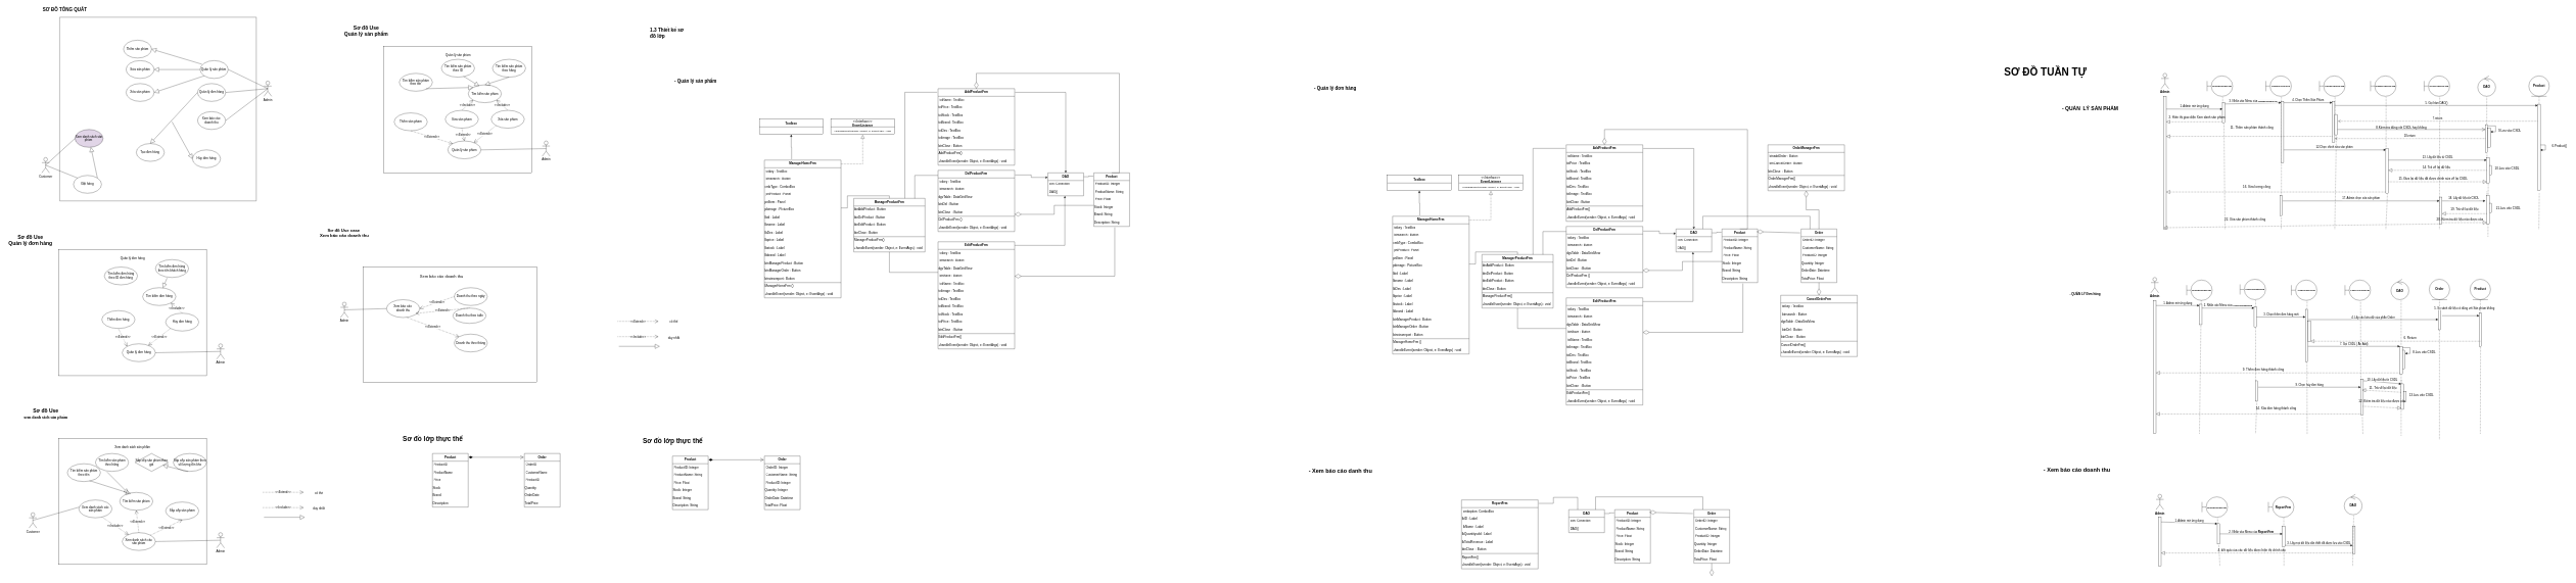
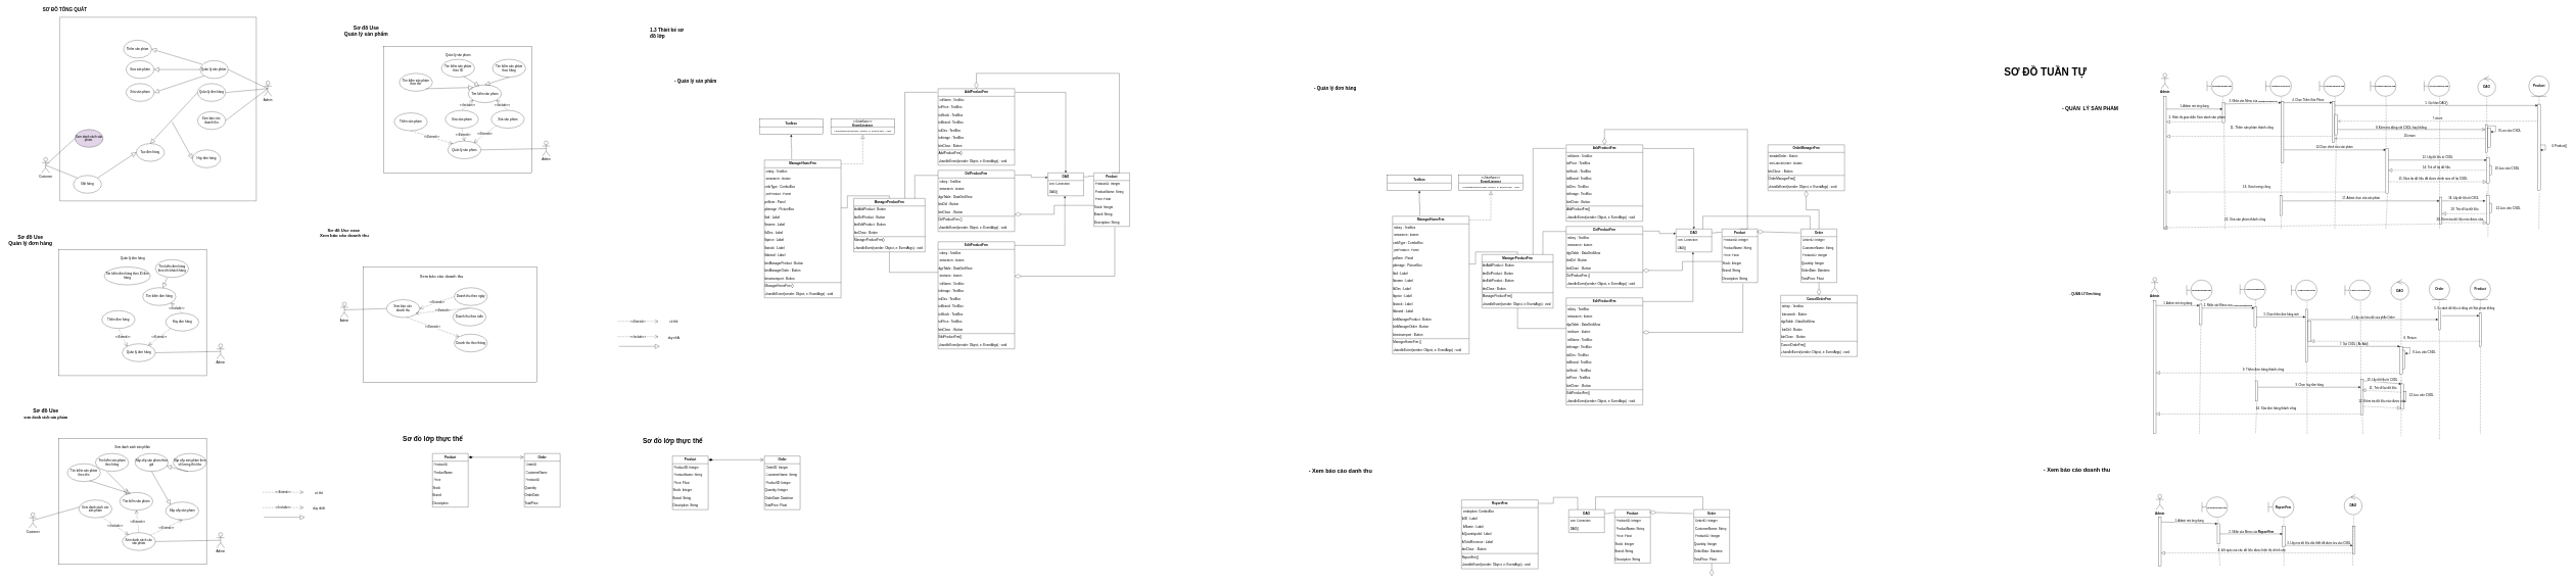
- <mxCell id="8" value="" style="endArrow=block;endSize=16;endFill=0;html=1;rounded=0;exitX=1;exitY=0;exitDx=0;exitDy=0;" parent="2" source="3" target="4" edge="1"><mxGeometry width="160" relative="1" as="geometry"><mxPoint x="810" y="890" as="sourcePoint" /><mxPoint x="460" y="1075" as="targetPoint" /></mxGeometry></mxCell>
+ <mxCell id="8" value="" style="endArrow=block;endSize=16;endFill=0;html=1;rounded=0;exitX=1;exitY=0;exitDx=0;exitDy=0;entryX=0;entryY=0.5;entryDx=0;entryDy=0;" parent="2" source="3" target="5" edge="1"><mxGeometry width="160" relative="1" as="geometry"><mxPoint x="810" y="890" as="sourcePoint" /><mxPoint x="460" y="1075" as="targetPoint" /></mxGeometry></mxCell>
- <mxCell id="76" value="Tìm kiếm đơn hàng theo ID đơn hàng" style="ellipse;whiteSpace=wrap;html=1;" parent="1" vertex="1"><mxGeometry x="405" y="1046" width="130" height="70" as="geometry" /></mxCell>
+ <mxCell id="76" value="Tìm kiếm đơn hàng theo ID đơn hàng" style="ellipse;whiteSpace=wrap;html=1;" parent="1" vertex="1"><mxGeometry x="405" y="1046" width="180" height="70" as="geometry" /></mxCell>
- <mxCell id="50" value="Doanh thu theo tuần" style="ellipse;whiteSpace=wrap;html=1;" parent="1" vertex="1"><mxGeometry x="1770" y="1207" width="130" height="60" as="geometry" /></mxCell>
+ <mxCell id="50" value="Doanh thu theo tuần" style="ellipse;whiteSpace=wrap;html=1;" parent="1" vertex="1"><mxGeometry x="1770" y="1207" width="130" height="70" as="geometry" /></mxCell>
- <mxCell id="101" value="Sắp xếp sản phẩm theo giá" style="rhombus;whiteSpace=wrap;html=1;" parent="1" vertex="1"><mxGeometry x="525" y="1777" width="130" height="70" as="geometry" /></mxCell>
+ <mxCell id="101" value="Sắp xếp sản phẩm theo giá" style="ellipse;whiteSpace=wrap;html=1;" parent="1" vertex="1"><mxGeometry x="525" y="1777" width="130" height="70" as="geometry" /></mxCell>
+ <mxCell id="103" value="" style="endArrow=block;endSize=16;endFill=0;html=1;rounded=0;exitX=0.5;exitY=1;exitDx=0;exitDy=0;entryX=0;entryY=0;entryDx=0;entryDy=0;" parent="1" source="101" target="86" edge="1"><mxGeometry width="160" relative="1" as="geometry"><mxPoint x="850" y="1867" as="sourcePoint" /><mxPoint x="1010" y="1867" as="targetPoint" /></mxGeometry></mxCell>
